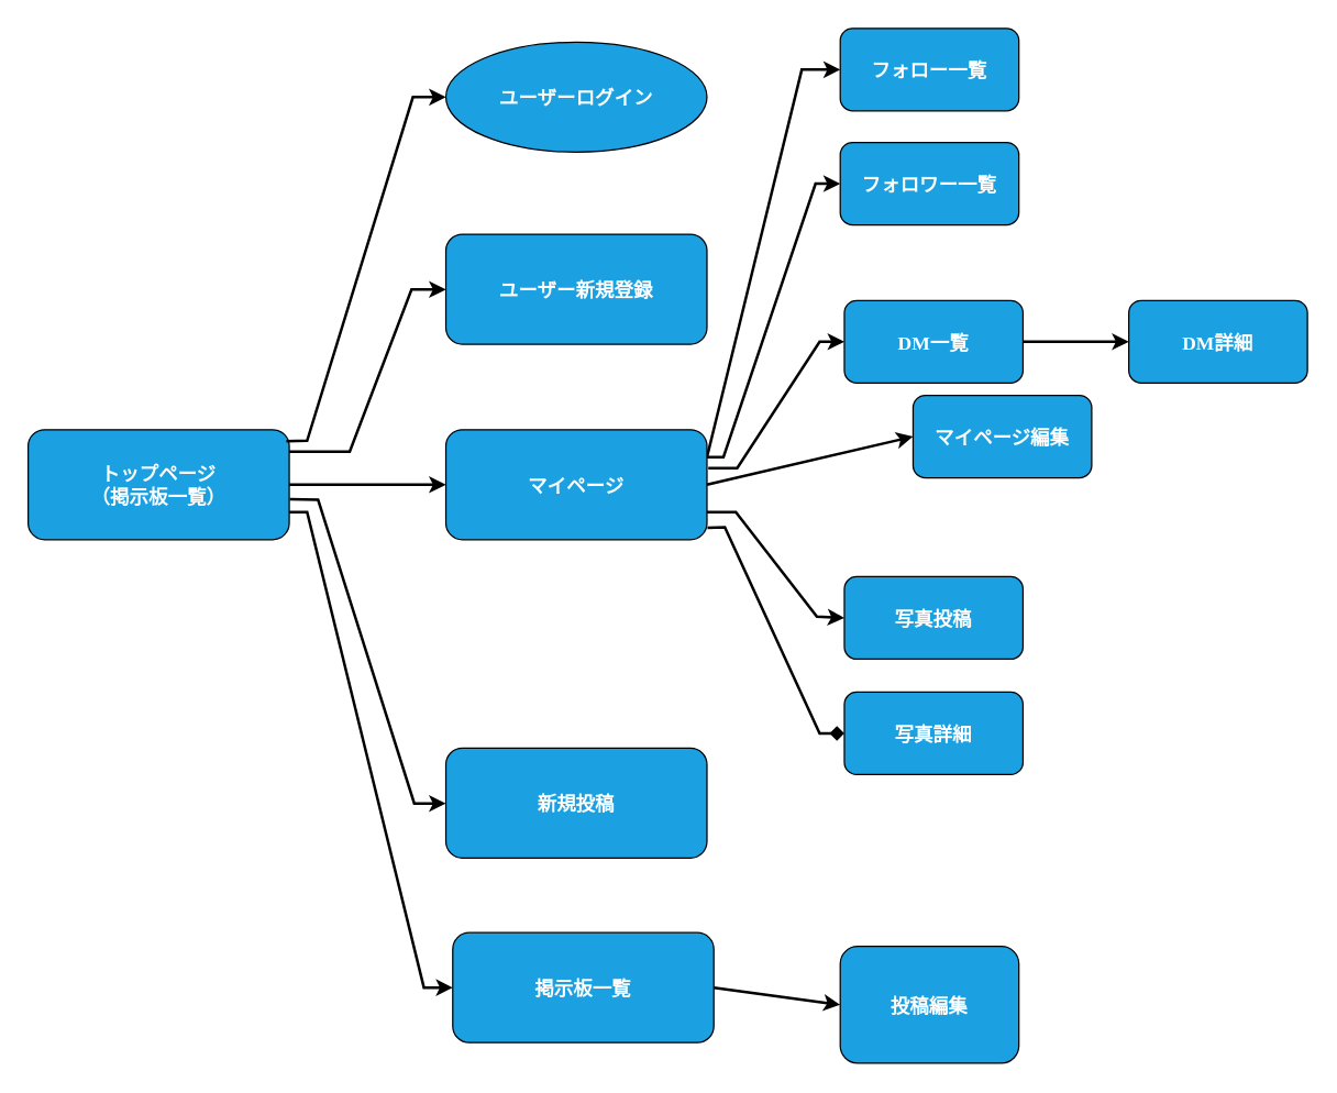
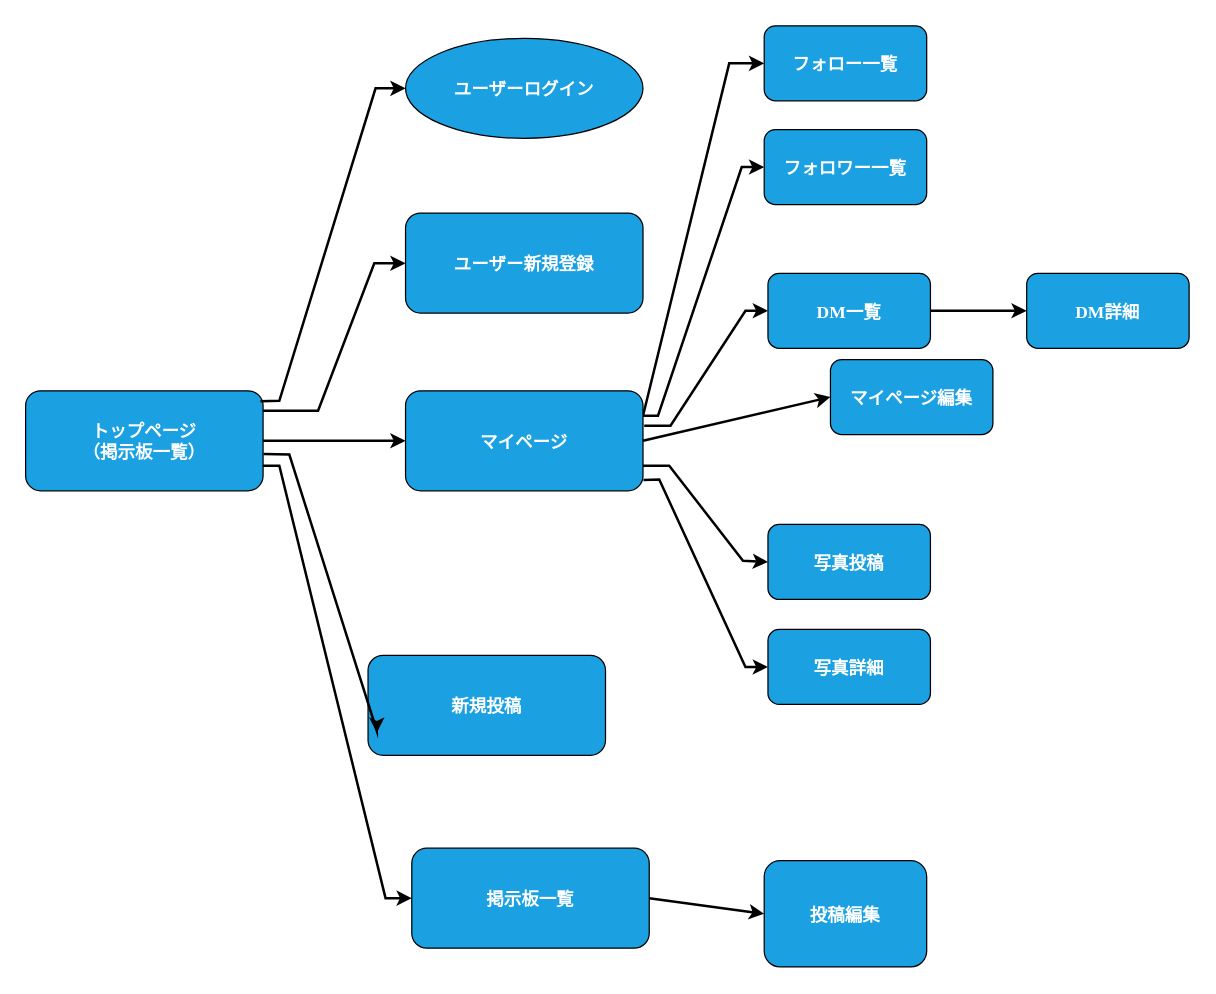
- <mxCell id="19" value="" style="edgeStyle=elbowEdgeStyle;elbow=horizontal;strokeWidth=2;rounded=0;noEdgeStyle=1;orthogonal=1;strokeColor=#000000;fillColor=#1ba1e2;entryX=0;entryY=0.5;entryDx=0;entryDy=0;exitX=1.002;exitY=0.892;exitDx=0;exitDy=0;exitPerimeter=0;endArrow=diamond;" edge="1" parent="1" source="27" target="9"><mxGeometry x="-50" y="-20.0" width="100" height="100" as="geometry"><mxPoint x="523" y="514" as="sourcePoint" /><mxPoint x="84" y="-367" as="targetPoint" /><Array as="points"><mxPoint x="527" y="383" /><mxPoint x="596" y="533" /></Array></mxGeometry></mxCell>
+ <mxCell id="19" value="" style="edgeStyle=elbowEdgeStyle;elbow=horizontal;strokeWidth=2;rounded=0;noEdgeStyle=1;orthogonal=1;strokeColor=#000000;fillColor=#1ba1e2;entryX=0;entryY=0.5;entryDx=0;entryDy=0;exitX=1.002;exitY=0.892;exitDx=0;exitDy=0;exitPerimeter=0;" edge="1" parent="1" source="27" target="9"><mxGeometry x="-50" y="-20.0" width="100" height="100" as="geometry"><mxPoint x="523" y="514" as="sourcePoint" /><mxPoint x="84" y="-367" as="targetPoint" /><Array as="points"><mxPoint x="527" y="383" /><mxPoint x="596" y="533" /></Array></mxGeometry></mxCell>
- <mxCell id="5" value="新規投稿" style="rounded=1;fontStyle=1;fontFamily=Tahoma;fontSize=14;strokeColor=#000000;fillColor=#1ba1e2;fontColor=#ffffff;" vertex="1" parent="1"><mxGeometry x="324" y="543.703" width="190" height="80" as="geometry" /></mxCell>
+ <mxCell id="5" value="新規投稿" style="rounded=1;fontStyle=1;fontFamily=Tahoma;fontSize=14;strokeColor=#000000;fillColor=#1ba1e2;fontColor=#ffffff;" vertex="1" parent="1"><mxGeometry x="294" y="523.703" width="190" height="80" as="geometry" /></mxCell>
